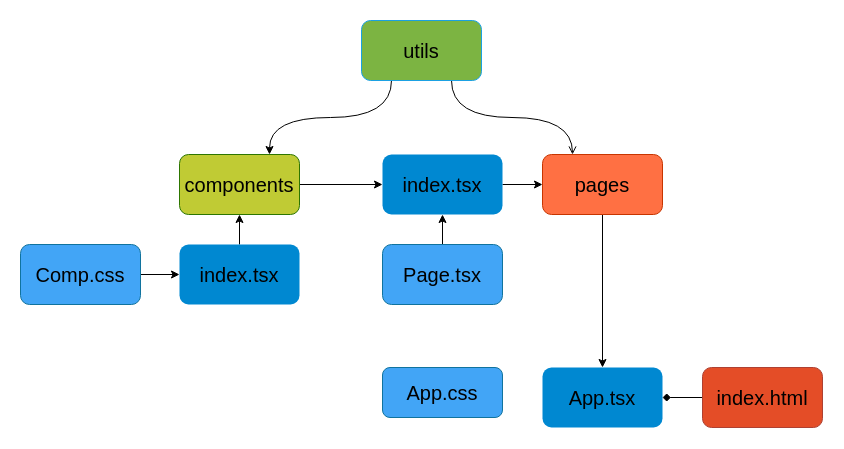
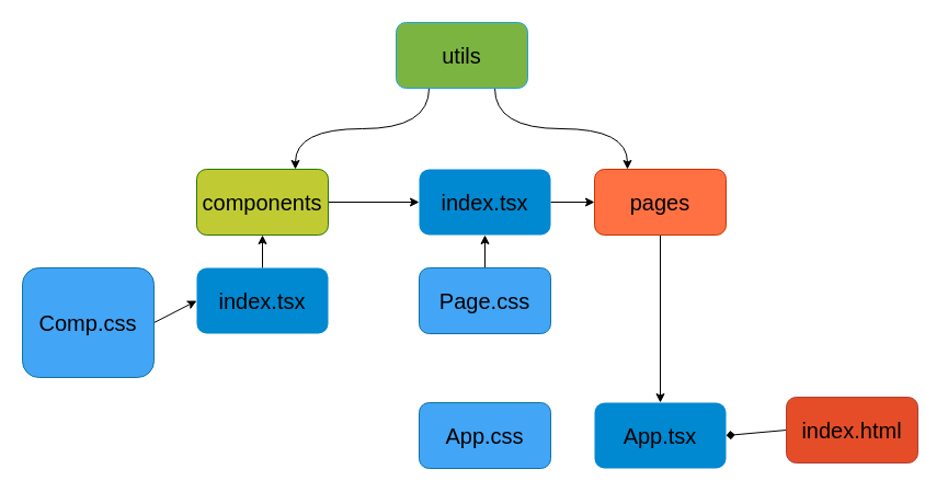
- <mxCell id="19" style="edgeStyle=orthogonalEdgeStyle;html=1;exitX=0.75;exitY=1;exitDx=0;exitDy=0;entryX=0.25;entryY=0;entryDx=0;entryDy=0;strokeColor=#000000;fontSize=20;fontColor=#000000;startArrow=none;startFill=0;endArrow=open;endFill=1;curved=1;" edge="1" parent="1" source="20" target="7"><mxGeometry relative="1" as="geometry" /></mxCell>
+ <mxCell id="19" style="edgeStyle=orthogonalEdgeStyle;html=1;exitX=0.75;exitY=1;exitDx=0;exitDy=0;entryX=0.25;entryY=0;entryDx=0;entryDy=0;strokeColor=#000000;fontSize=20;fontColor=#000000;startArrow=none;startFill=0;endArrow=classic;endFill=1;curved=1;" edge="1" parent="1" source="20" target="7"><mxGeometry relative="1" as="geometry" /></mxCell>
- <mxCell id="17" value="&lt;font&gt;Comp.css&lt;br&gt;&lt;/font&gt;" style="rounded=1;whiteSpace=wrap;html=1;fontSize=20;fillColor=#42a5f6;strokeColor=#10739e;fontColor=#000000;" vertex="1" parent="1"><mxGeometry x="20" y="244" width="120" height="60" as="geometry" /></mxCell>
+ <mxCell id="17" value="&lt;font&gt;Comp.css&lt;br&gt;&lt;/font&gt;" style="rounded=1;whiteSpace=wrap;html=1;fontSize=20;fillColor=#42a5f6;strokeColor=#10739e;fontColor=#000000;" vertex="1" parent="1"><mxGeometry x="20" y="244" width="120" height="100" as="geometry" /></mxCell>
- <mxCell id="12" value="&lt;font&gt;Page.tsx&lt;br&gt;&lt;/font&gt;" style="rounded=1;whiteSpace=wrap;html=1;fontSize=20;fillColor=#42a5f6;strokeColor=#10739e;fontColor=#000000;" vertex="1" parent="1"><mxGeometry x="382" y="244" width="120" height="60" as="geometry" /></mxCell>
+ <mxCell id="12" value="&lt;font&gt;Page.css&lt;br&gt;&lt;/font&gt;" style="rounded=1;whiteSpace=wrap;html=1;fontSize=20;fillColor=#42a5f6;strokeColor=#10739e;fontColor=#000000;" vertex="1" parent="1"><mxGeometry x="382" y="244" width="120" height="60" as="geometry" /></mxCell>
- <mxCell id="4" value="App.css" style="rounded=1;whiteSpace=wrap;html=1;hachureGap=4;fontFamily=Helvetica;fontSize=20;labelBackgroundColor=none;shadow=0;fillColor=#42a5f6;strokeColor=#10739e;fontColor=#000000;" parent="1" vertex="1"><mxGeometry x="382" y="367" width="120" height="50" as="geometry" /></mxCell>
+ <mxCell id="4" value="App.css" style="rounded=1;whiteSpace=wrap;html=1;hachureGap=4;fontFamily=Helvetica;fontSize=20;labelBackgroundColor=none;shadow=0;fillColor=#42a5f6;strokeColor=#10739e;fontColor=#000000;" parent="1" vertex="1"><mxGeometry x="382" y="367" width="120" height="60" as="geometry" /></mxCell>
- <mxCell id="3" value="index.html" style="rounded=1;whiteSpace=wrap;html=1;hachureGap=4;fontFamily=Helvetica;fontSize=20;labelBackgroundColor=none;shadow=0;fillColor=#E44D27;strokeColor=#ae4132;fontColor=#000000;" parent="1" vertex="1"><mxGeometry x="702" y="367" width="120" height="60" as="geometry" /></mxCell>
+ <mxCell id="3" value="index.html" style="rounded=1;whiteSpace=wrap;html=1;hachureGap=4;fontFamily=Helvetica;fontSize=20;labelBackgroundColor=none;shadow=0;fillColor=#E44D27;strokeColor=#ae4132;fontColor=#000000;" parent="1" vertex="1"><mxGeometry x="717" y="362" width="120" height="60" as="geometry" /></mxCell>
